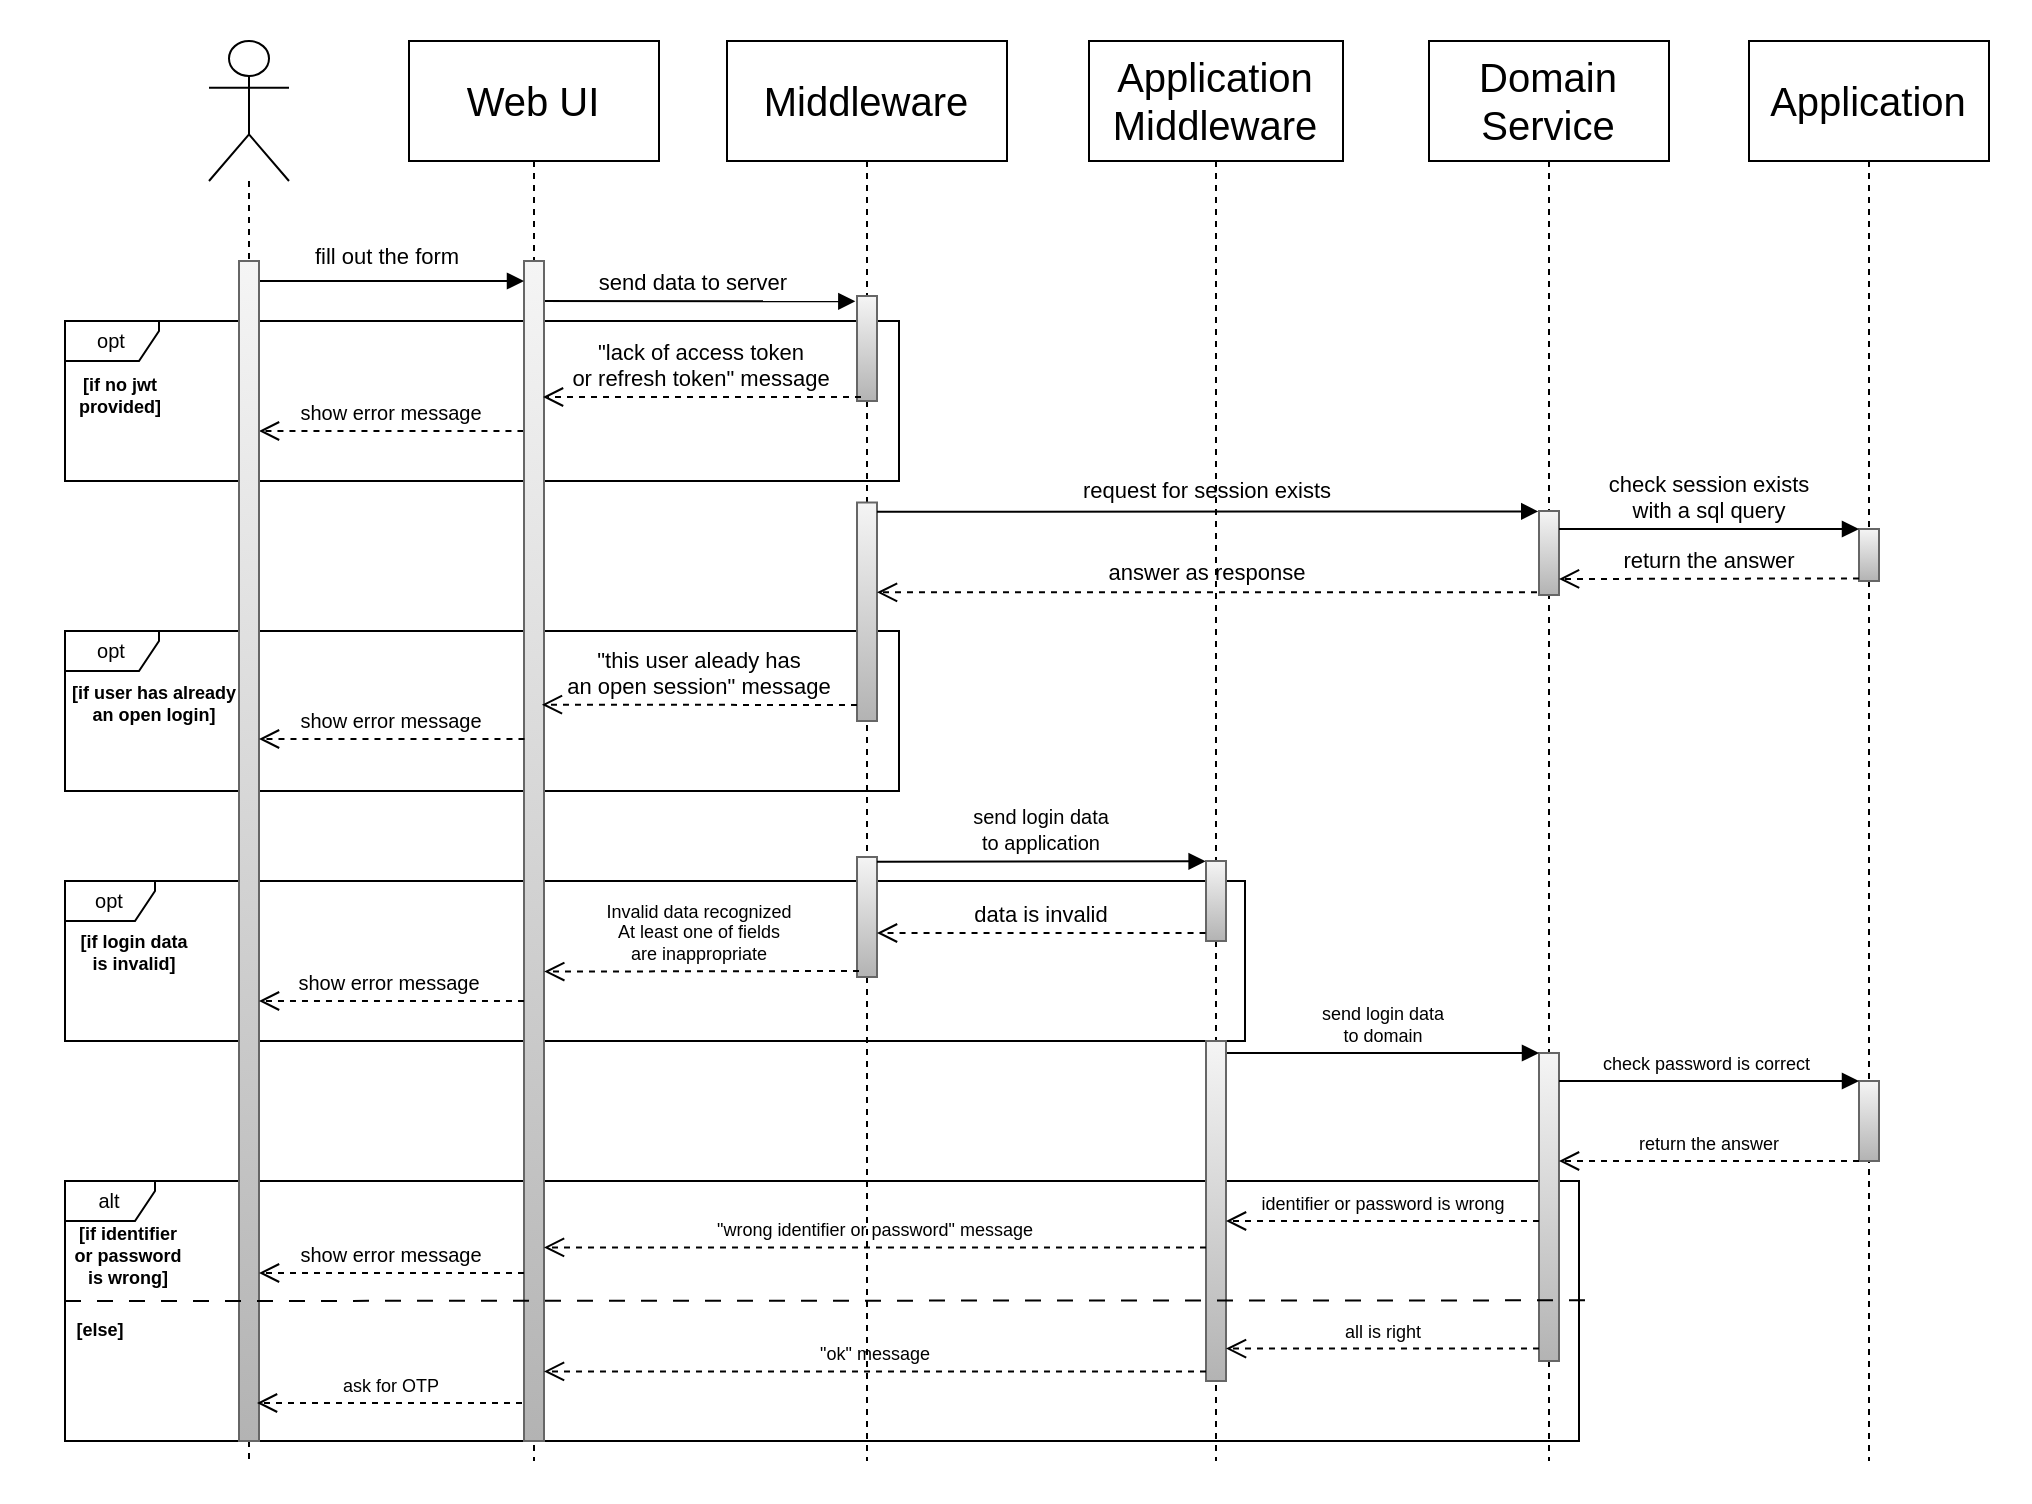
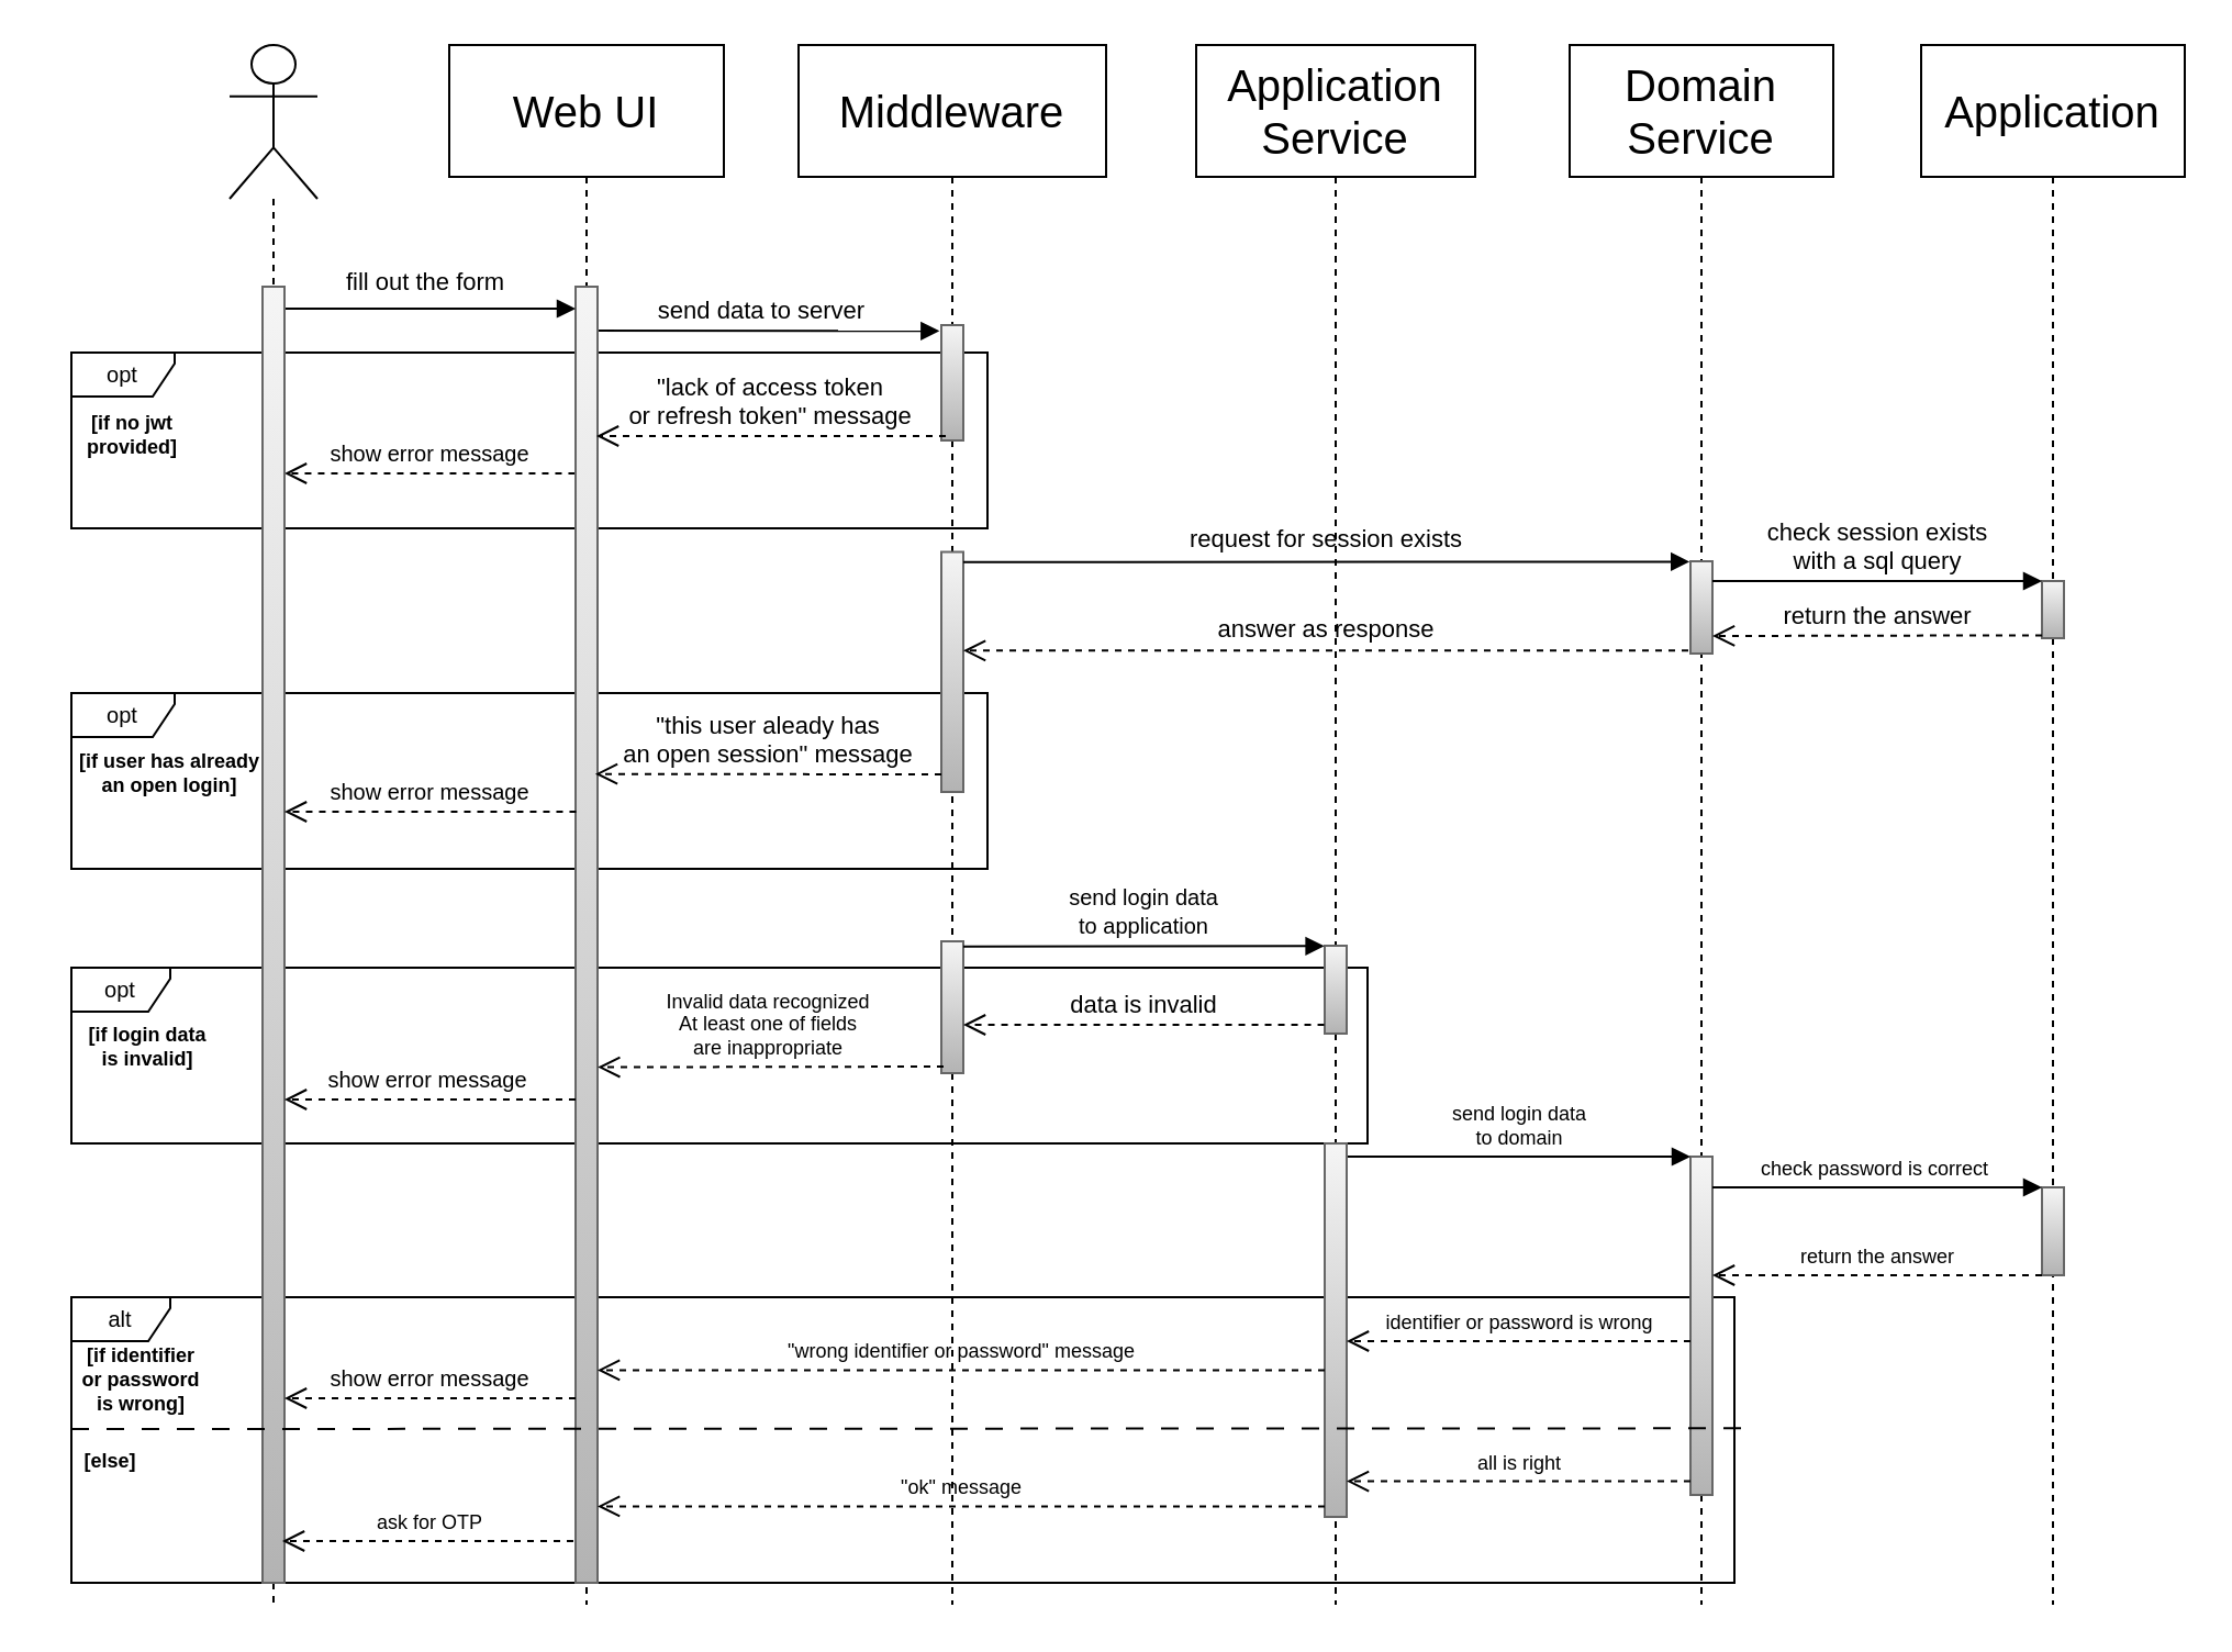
- <mxCell id="18" value="&lt;font style=&quot;font-size: 20px;&quot;&gt;Application Middleware&lt;/font&gt;" style="shape=umlLifeline;perimeter=lifelinePerimeter;whiteSpace=wrap;html=1;container=1;collapsible=0;recursiveResize=0;outlineConnect=0;size=60;" parent="1" vertex="1"><mxGeometry x="544" y="20" width="127" height="710" as="geometry" /></mxCell>
+ <mxCell id="18" value="&lt;font style=&quot;font-size: 20px;&quot;&gt;Application Service&lt;/font&gt;" style="shape=umlLifeline;perimeter=lifelinePerimeter;whiteSpace=wrap;html=1;container=1;collapsible=0;recursiveResize=0;outlineConnect=0;size=60;" parent="1" vertex="1"><mxGeometry x="544" y="20" width="127" height="710" as="geometry" /></mxCell>
